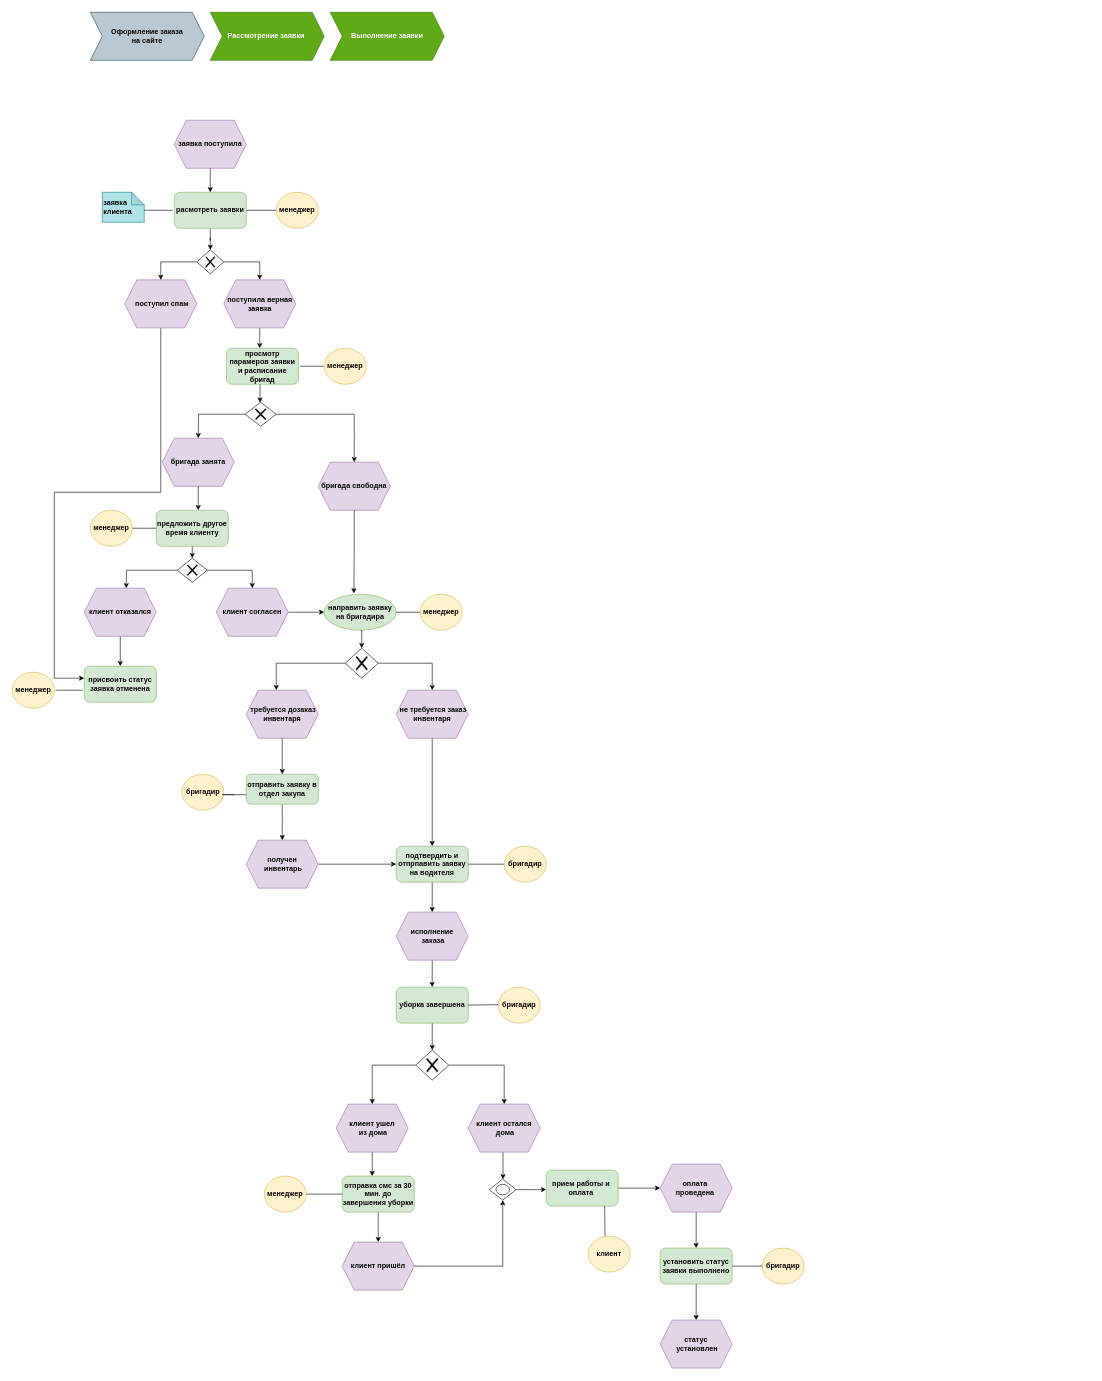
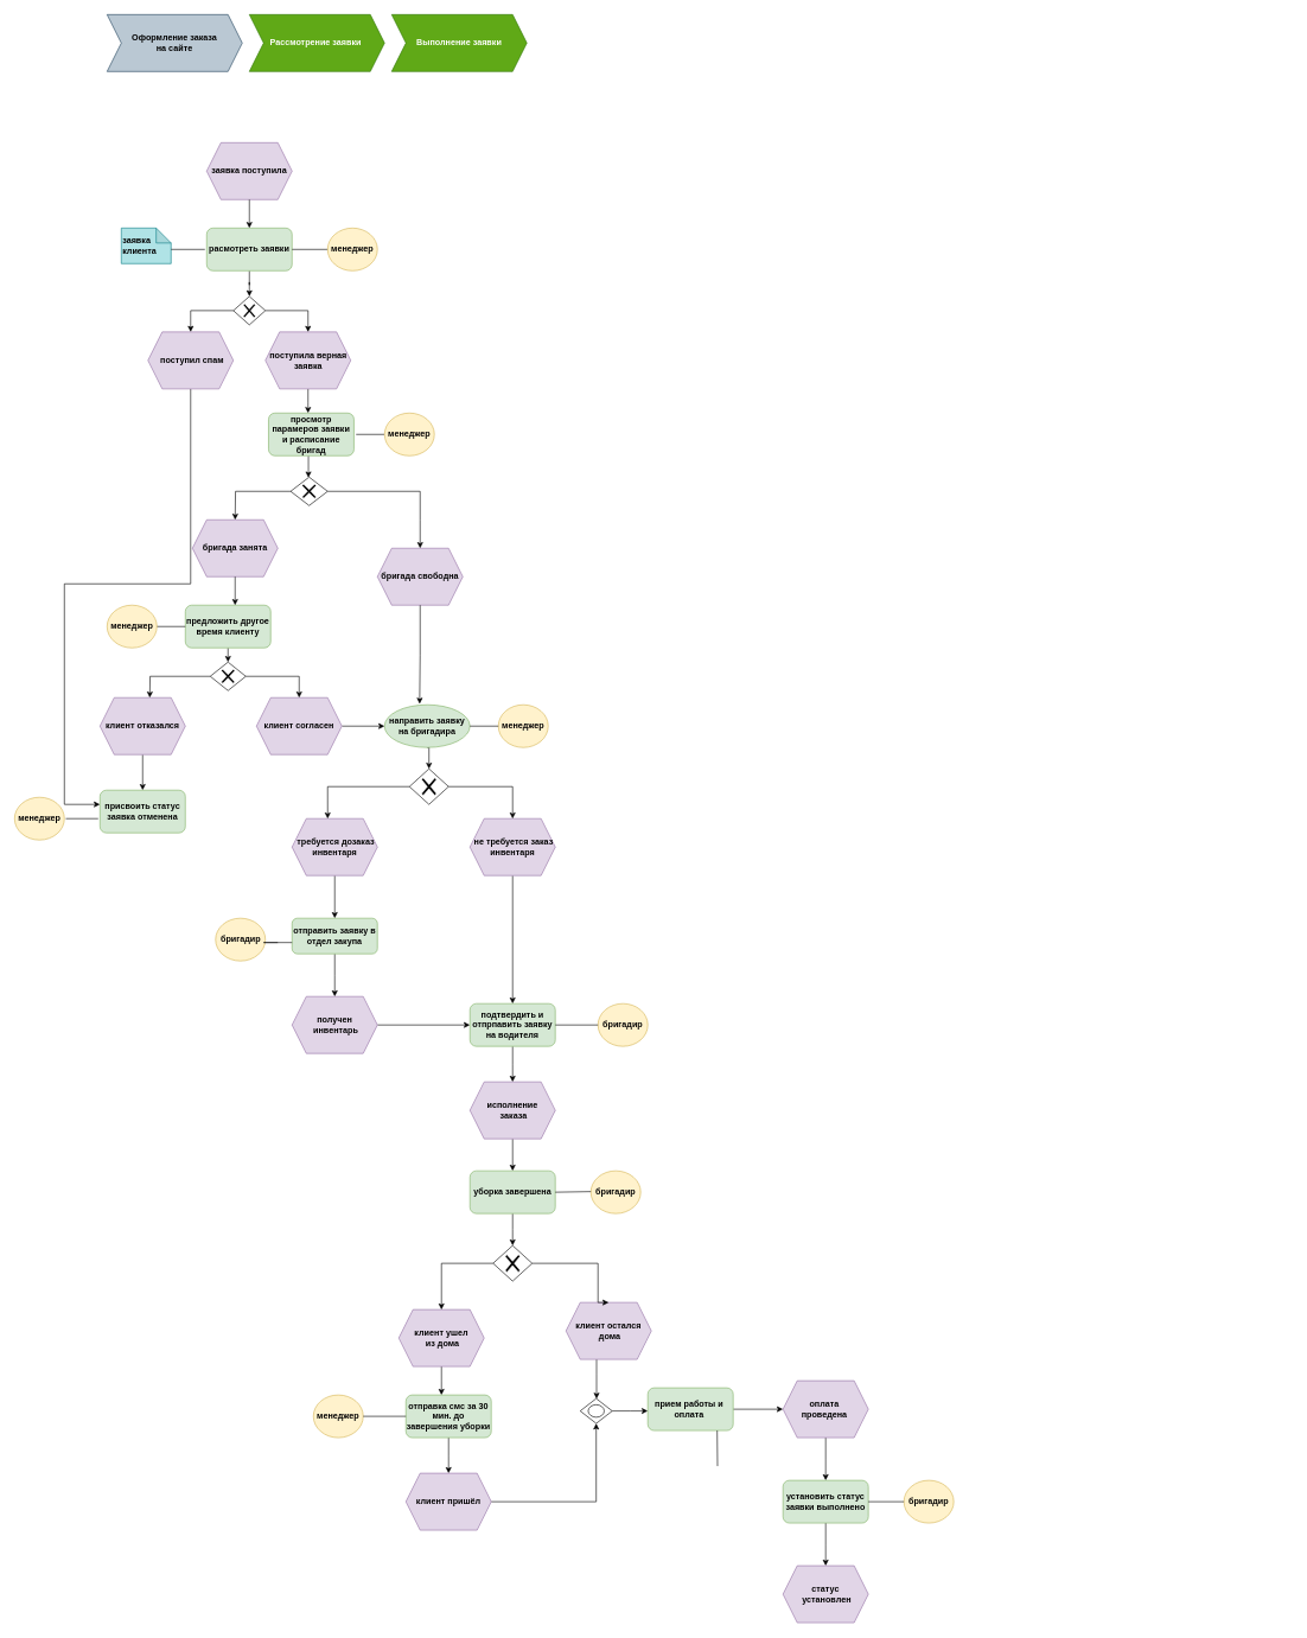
- <mxCell id="78" value="клиент остался&lt;div&gt;&amp;nbsp;дома&lt;/div&gt;" style="shape=hexagon;perimeter=hexagonPerimeter2;whiteSpace=wrap;html=1;fixedSize=1;strokeColor=#9673a6;fillColor=#e1d5e7;fontStyle=1" parent="1" vertex="1"><mxGeometry x="780" y="1840" width="120" height="80" as="geometry" /></mxCell>
+ <mxCell id="78" value="клиент остался&lt;div&gt;&amp;nbsp;дома&lt;/div&gt;" style="shape=hexagon;perimeter=hexagonPerimeter2;whiteSpace=wrap;html=1;fixedSize=1;strokeColor=#9673a6;fillColor=#e1d5e7;fontStyle=1" parent="1" vertex="1"><mxGeometry x="795" y="1830" width="120" height="80" as="geometry" /></mxCell>
- <mxCell id="90" value="&lt;b&gt;клиент&lt;/b&gt;" style="ellipse;whiteSpace=wrap;html=1;fillColor=#fff2cc;strokeColor=#d6b656;" vertex="1" parent="89"><mxGeometry x="70" y="120" width="70" height="60" as="geometry" /></mxCell>
